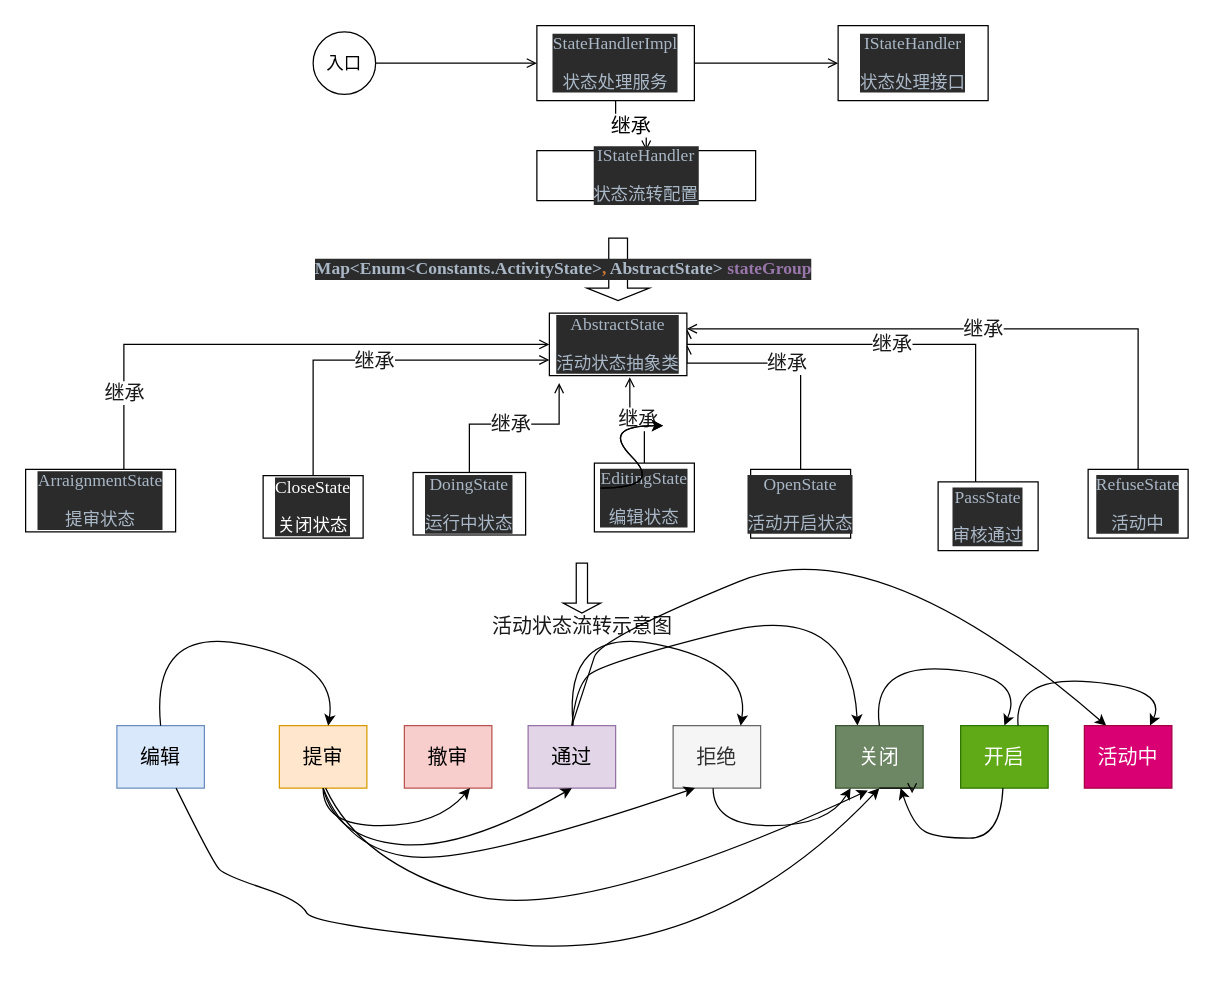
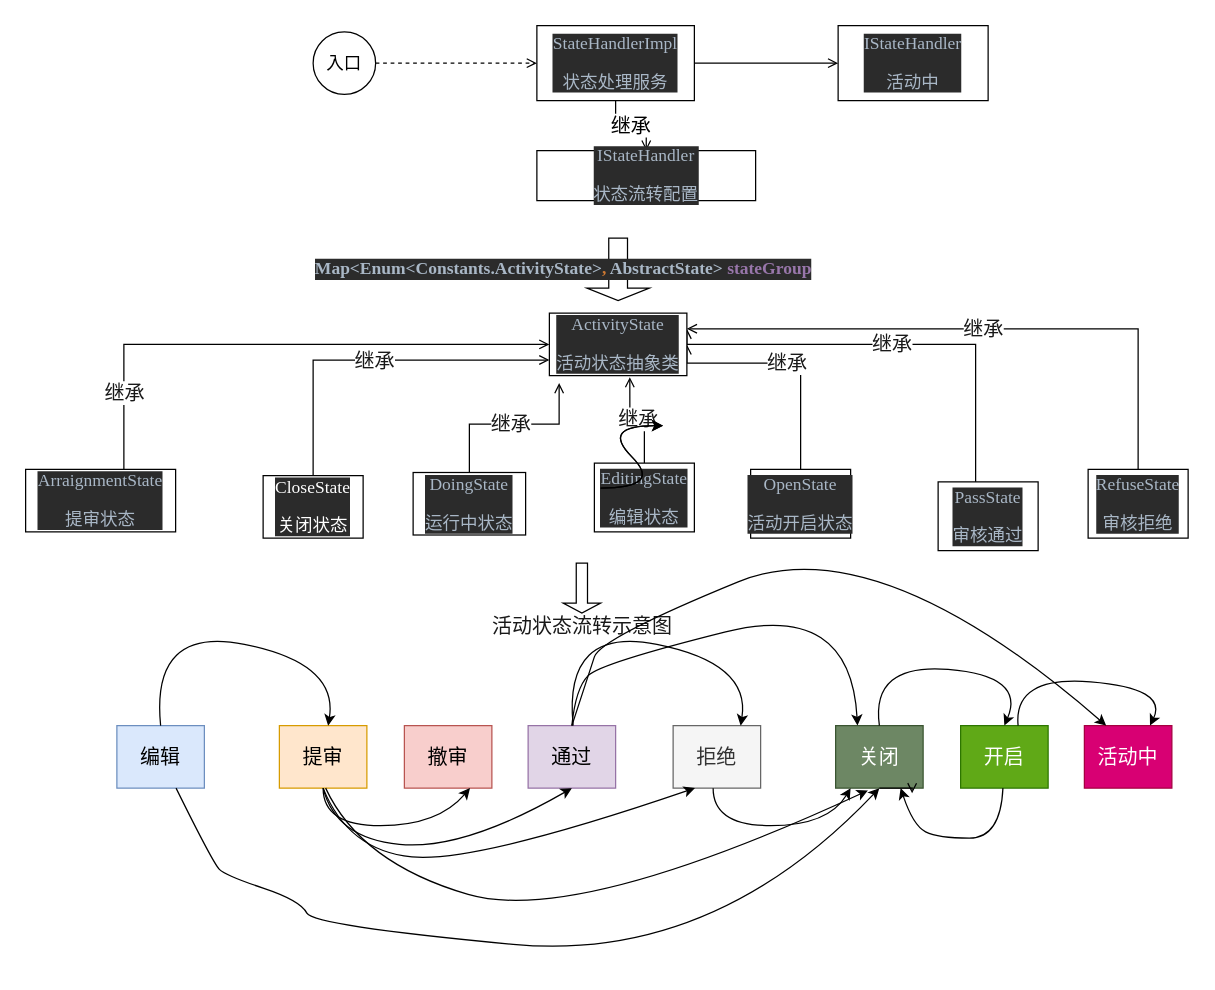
- <mxCell id="7" value="" style="edgeStyle=orthogonalEdgeStyle;rounded=0;orthogonalLoop=1;jettySize=auto;html=1;fontSize=14;endArrow=open;endFill=0;" parent="1" source="8" target="5" edge="1"><mxGeometry relative="1" as="geometry" /></mxCell>
+ <mxCell id="7" value="" style="edgeStyle=orthogonalEdgeStyle;rounded=0;orthogonalLoop=1;jettySize=auto;html=1;fontSize=14;endArrow=open;endFill=0;dashed=1;" parent="1" source="8" target="5" edge="1"><mxGeometry relative="1" as="geometry" /></mxCell>
- <mxCell id="2" value="&lt;pre style=&quot;background-color: #2b2b2b ; color: #a9b7c6 ; font-family: &amp;#34;droid sans mono&amp;#34; ; font-size: 10.5pt&quot;&gt;&lt;pre style=&quot;font-family: &amp;#34;droid sans mono&amp;#34; ; font-size: 10.5pt&quot;&gt;IStateHandler&lt;/pre&gt;&lt;pre style=&quot;font-family: &amp;#34;droid sans mono&amp;#34; ; font-size: 10.5pt&quot;&gt;状态处理接口&lt;/pre&gt;&lt;/pre&gt;" style="rounded=0;whiteSpace=wrap;html=1;" parent="1" vertex="1"><mxGeometry x="670" width="120" height="60" as="geometry" y="20" /></mxCell>
+ <mxCell id="2" value="&lt;pre style=&quot;background-color: #2b2b2b ; color: #a9b7c6 ; font-family: &amp;#34;droid sans mono&amp;#34; ; font-size: 10.5pt&quot;&gt;&lt;pre style=&quot;font-family: &amp;#34;droid sans mono&amp;#34; ; font-size: 10.5pt&quot;&gt;IStateHandler&lt;/pre&gt;&lt;pre style=&quot;font-family: &amp;#34;droid sans mono&amp;#34; ; font-size: 10.5pt&quot;&gt;活动中&lt;/pre&gt;&lt;/pre&gt;" style="rounded=0;whiteSpace=wrap;html=1;" parent="1" vertex="1"><mxGeometry x="670" width="120" height="60" as="geometry" y="20" /></mxCell>
- <mxCell id="25" value="&lt;pre style=&quot;background-color: #2b2b2b ; color: #a9b7c6 ; font-family: &amp;#34;droid sans mono&amp;#34; ; font-size: 10.5pt&quot;&gt;&lt;pre style=&quot;font-family: &amp;#34;droid sans mono&amp;#34; ; font-size: 10.5pt&quot;&gt;&lt;pre style=&quot;font-family: &amp;#34;droid sans mono&amp;#34; ; font-size: 10.5pt&quot;&gt;&lt;pre style=&quot;font-family: &amp;#34;droid sans mono&amp;#34; ; font-size: 10.5pt&quot;&gt;&lt;pre style=&quot;font-family: &amp;#34;droid sans mono&amp;#34; ; font-size: 10.5pt&quot;&gt;AbstractState&lt;/pre&gt;&lt;/pre&gt;&lt;/pre&gt;&lt;/pre&gt;&lt;pre style=&quot;font-family: &amp;#34;droid sans mono&amp;#34; ; font-size: 10.5pt&quot;&gt;活动状态抽象类&lt;/pre&gt;&lt;/pre&gt;" style="rounded=0;whiteSpace=wrap;html=1;fillColor=#FFFFFF;" parent="1" vertex="1"><mxGeometry x="439" y="250" width="110" height="50" as="geometry" /></mxCell>
+ <mxCell id="25" value="&lt;pre style=&quot;background-color: #2b2b2b ; color: #a9b7c6 ; font-family: &amp;#34;droid sans mono&amp;#34; ; font-size: 10.5pt&quot;&gt;&lt;pre style=&quot;font-family: &amp;#34;droid sans mono&amp;#34; ; font-size: 10.5pt&quot;&gt;&lt;pre style=&quot;font-family: &amp;#34;droid sans mono&amp;#34; ; font-size: 10.5pt&quot;&gt;&lt;pre style=&quot;font-family: &amp;#34;droid sans mono&amp;#34; ; font-size: 10.5pt&quot;&gt;&lt;pre style=&quot;font-family: &amp;#34;droid sans mono&amp;#34; ; font-size: 10.5pt&quot;&gt;ActivityState&lt;/pre&gt;&lt;/pre&gt;&lt;/pre&gt;&lt;/pre&gt;&lt;pre style=&quot;font-family: &amp;#34;droid sans mono&amp;#34; ; font-size: 10.5pt&quot;&gt;活动状态抽象类&lt;/pre&gt;&lt;/pre&gt;" style="rounded=0;whiteSpace=wrap;html=1;fillColor=#FFFFFF;" parent="1" vertex="1"><mxGeometry x="439" y="250" width="110" height="50" as="geometry" /></mxCell>
- <mxCell id="23" value="&lt;pre style=&quot;background-color: #2b2b2b ; color: #a9b7c6 ; font-family: &amp;#34;droid sans mono&amp;#34; ; font-size: 10.5pt&quot;&gt;&lt;pre style=&quot;font-family: &amp;#34;droid sans mono&amp;#34; ; font-size: 10.5pt&quot;&gt;&lt;pre style=&quot;font-family: &amp;#34;droid sans mono&amp;#34; ; font-size: 10.5pt&quot;&gt;&lt;pre style=&quot;font-family: &amp;#34;droid sans mono&amp;#34; ; font-size: 10.5pt&quot;&gt;&lt;pre style=&quot;font-family: &amp;#34;droid sans mono&amp;#34; ; font-size: 10.5pt&quot;&gt;&lt;pre style=&quot;font-family: &amp;#34;droid sans mono&amp;#34; ; font-size: 10.5pt&quot;&gt;RefuseState&lt;/pre&gt;&lt;/pre&gt;&lt;/pre&gt;&lt;/pre&gt;&lt;/pre&gt;&lt;pre style=&quot;font-family: &amp;#34;droid sans mono&amp;#34; ; font-size: 10.5pt&quot;&gt;活动中&lt;/pre&gt;&lt;/pre&gt;" style="rounded=0;whiteSpace=wrap;html=1;fillColor=#FFFFFF;" parent="1" vertex="1"><mxGeometry x="870" y="375" width="80" height="55" as="geometry" /></mxCell>
+ <mxCell id="23" value="&lt;pre style=&quot;background-color: #2b2b2b ; color: #a9b7c6 ; font-family: &amp;#34;droid sans mono&amp;#34; ; font-size: 10.5pt&quot;&gt;&lt;pre style=&quot;font-family: &amp;#34;droid sans mono&amp;#34; ; font-size: 10.5pt&quot;&gt;&lt;pre style=&quot;font-family: &amp;#34;droid sans mono&amp;#34; ; font-size: 10.5pt&quot;&gt;&lt;pre style=&quot;font-family: &amp;#34;droid sans mono&amp;#34; ; font-size: 10.5pt&quot;&gt;&lt;pre style=&quot;font-family: &amp;#34;droid sans mono&amp;#34; ; font-size: 10.5pt&quot;&gt;&lt;pre style=&quot;font-family: &amp;#34;droid sans mono&amp;#34; ; font-size: 10.5pt&quot;&gt;RefuseState&lt;/pre&gt;&lt;/pre&gt;&lt;/pre&gt;&lt;/pre&gt;&lt;/pre&gt;&lt;pre style=&quot;font-family: &amp;#34;droid sans mono&amp;#34; ; font-size: 10.5pt&quot;&gt;审核拒绝&lt;/pre&gt;&lt;/pre&gt;" style="rounded=0;whiteSpace=wrap;html=1;fillColor=#FFFFFF;" parent="1" vertex="1"><mxGeometry x="870" y="375" width="80" height="55" as="geometry" /></mxCell>
